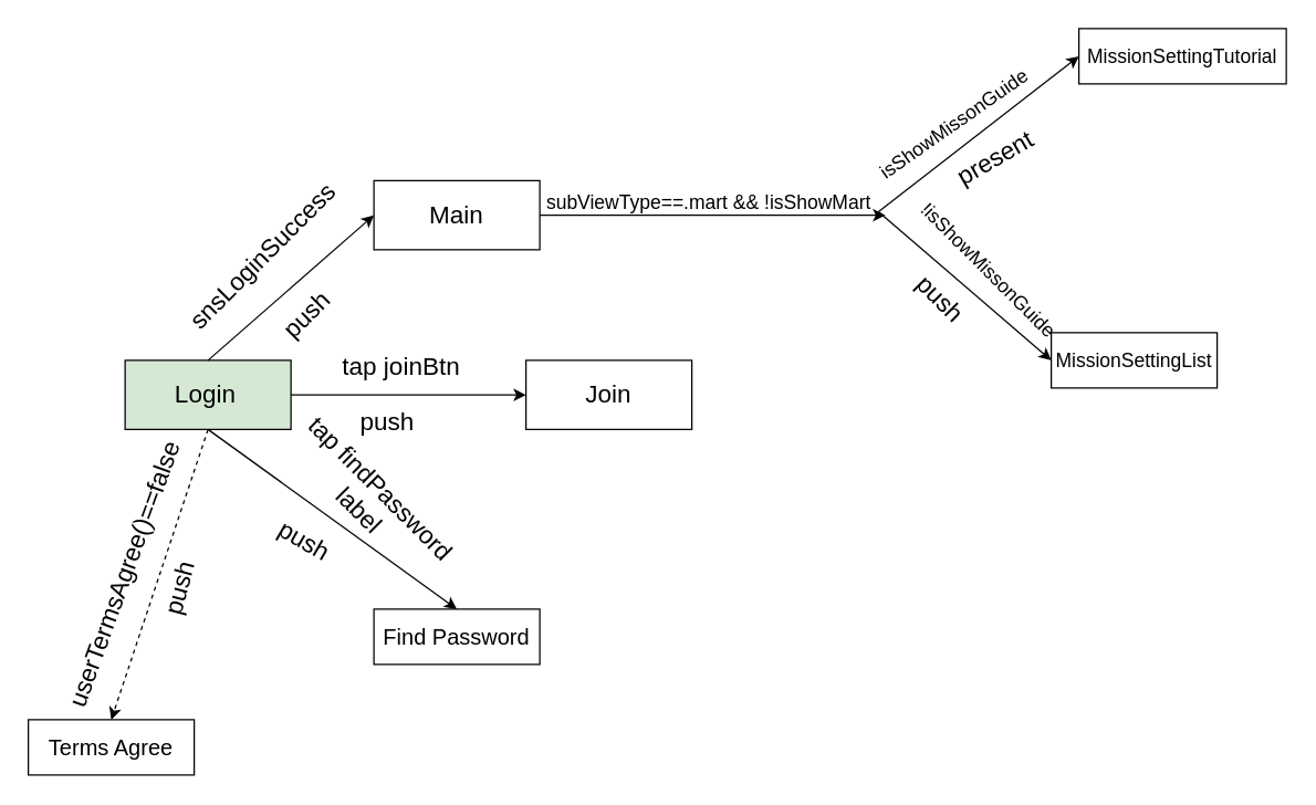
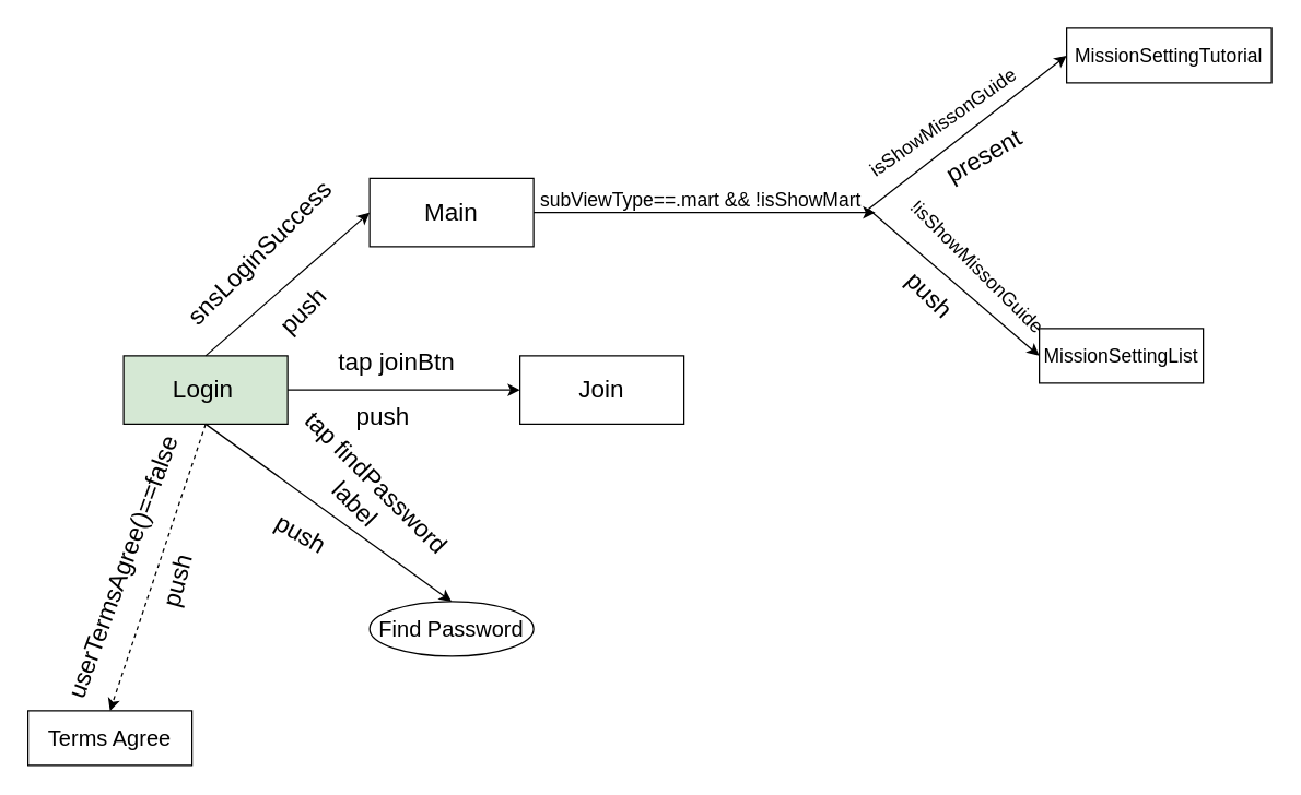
- <mxCell id="12" value="&lt;font size=&quot;3&quot;&gt;Find Password&lt;/font&gt;" style="rounded=0;whiteSpace=wrap;html=1;fontSize=12;" vertex="1" parent="1"><mxGeometry x="270" y="440" width="120" height="40" as="geometry" /></mxCell>
+ <mxCell id="12" value="&lt;font size=&quot;3&quot;&gt;Find Password&lt;/font&gt;" style="ellipse;whiteSpace=wrap;html=1;fontSize=12;" vertex="1" parent="1"><mxGeometry x="270" y="440" width="120" height="40" as="geometry" /></mxCell>
